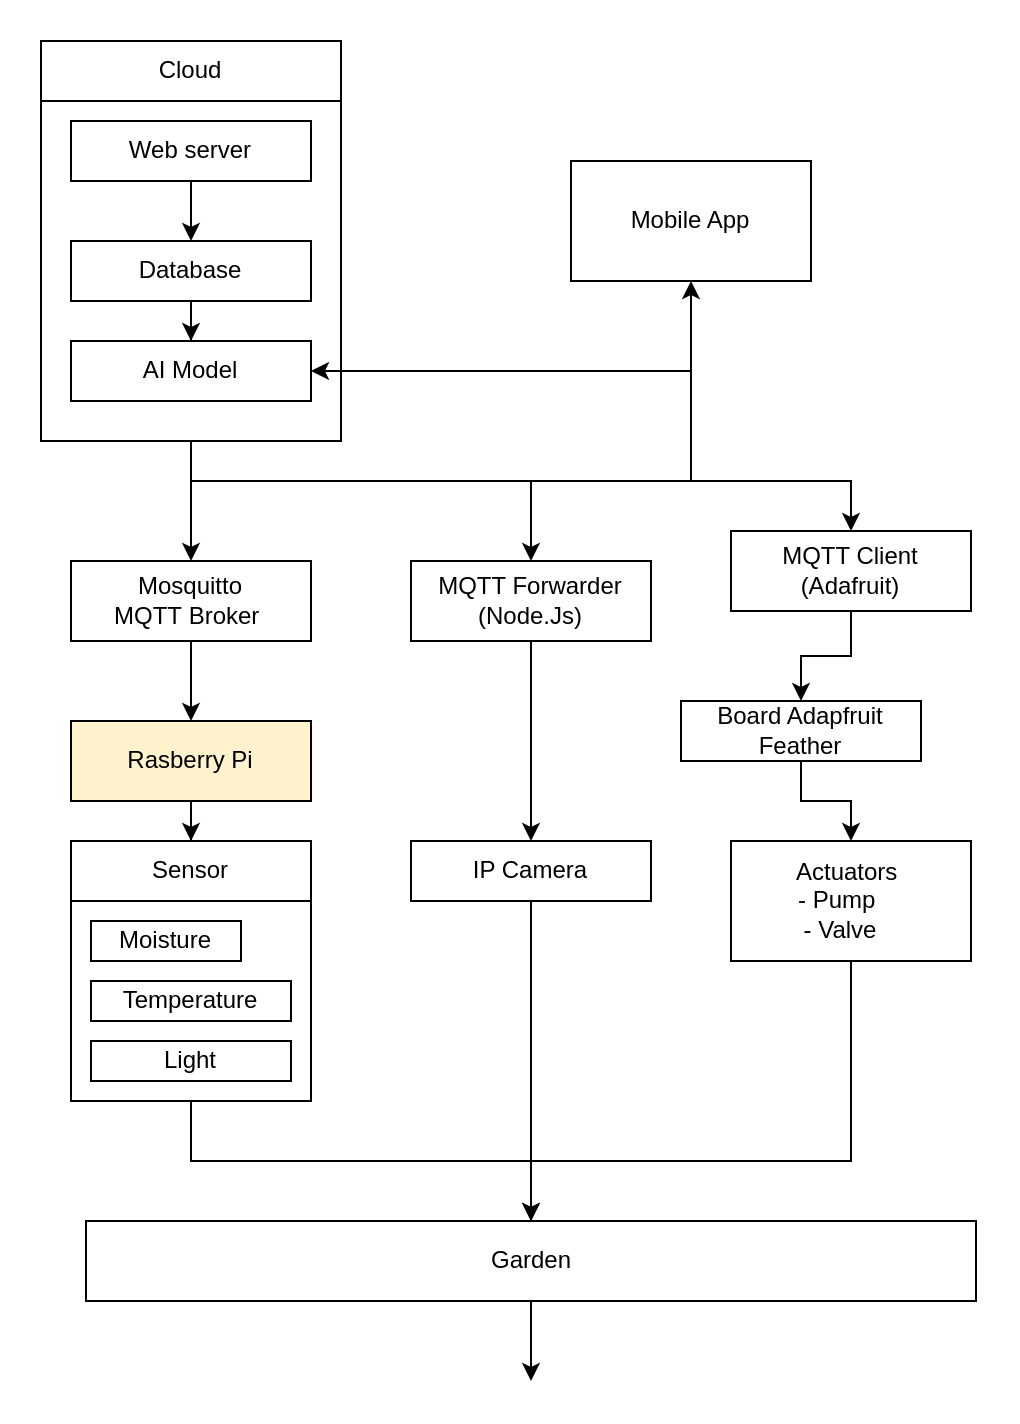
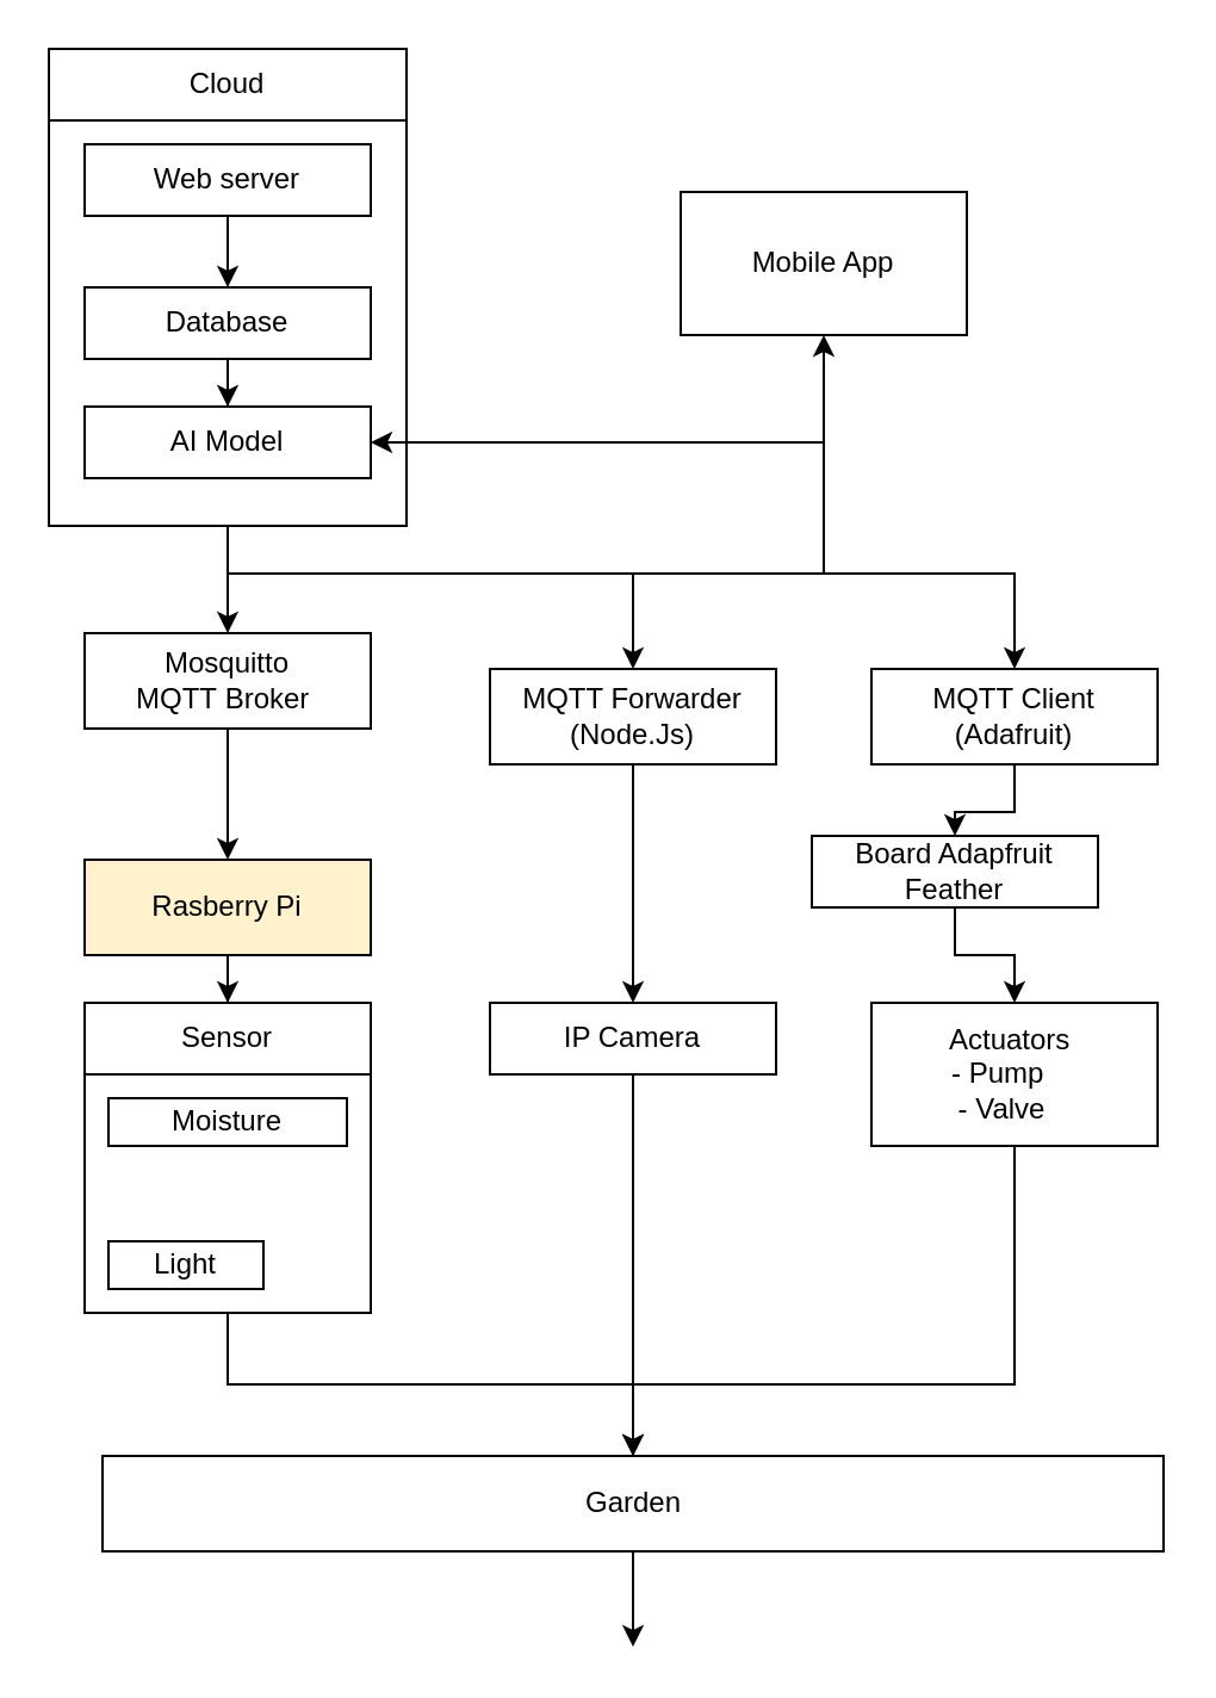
- <mxCell id="17" value="&lt;div&gt;MQTT Client (Adafruit)&lt;/div&gt;" style="rounded=0;whiteSpace=wrap;html=1;" vertex="1" parent="1"><mxGeometry x="365" y="265" width="120" height="40" as="geometry" /></mxCell>
+ <mxCell id="17" value="&lt;div&gt;MQTT Client (Adafruit)&lt;/div&gt;" style="rounded=0;whiteSpace=wrap;html=1;" vertex="1" parent="1"><mxGeometry x="365" y="280" width="120" height="40" as="geometry" /></mxCell>
- <mxCell id="13" value="&lt;div&gt;Mosquitto&lt;/div&gt;&lt;div&gt;&amp;nbsp;MQTT&amp;nbsp;&lt;span style=&quot;background-color: initial;&quot;&gt;Broker&amp;nbsp;&amp;nbsp;&lt;/span&gt;&lt;/div&gt;" style="rounded=0;whiteSpace=wrap;html=1;" vertex="1" parent="1"><mxGeometry x="35" y="280" width="120" height="40" as="geometry" /></mxCell>
+ <mxCell id="13" value="&lt;div&gt;Mosquitto&lt;/div&gt;&lt;div&gt;&amp;nbsp;MQTT&amp;nbsp;&lt;span style=&quot;background-color: initial;&quot;&gt;Broker&amp;nbsp;&amp;nbsp;&lt;/span&gt;&lt;/div&gt;" style="rounded=0;whiteSpace=wrap;html=1;" vertex="1" parent="1"><mxGeometry x="35" y="265" width="120" height="40" as="geometry" /></mxCell>
- <mxCell id="26" value="&lt;div&gt;Moisture&lt;/div&gt;" style="rounded=0;whiteSpace=wrap;html=1;" vertex="1" parent="1"><mxGeometry x="45" y="460" width="75" height="20" as="geometry" /></mxCell>
+ <mxCell id="26" value="&lt;div&gt;Moisture&lt;/div&gt;" style="rounded=0;whiteSpace=wrap;html=1;" vertex="1" parent="1"><mxGeometry x="45" y="460" width="100" height="20" as="geometry" /></mxCell>
- <mxCell id="27" value="&lt;div&gt;Temperature&lt;/div&gt;" style="rounded=0;whiteSpace=wrap;html=1;" vertex="1" parent="1"><mxGeometry x="45" y="490" width="100" height="20" as="geometry" /></mxCell>
- <mxCell id="28" value="&lt;div&gt;Light&lt;/div&gt;" style="rounded=0;whiteSpace=wrap;html=1;" vertex="1" parent="1"><mxGeometry x="45" y="520" width="100" height="20" as="geometry" /></mxCell>
+ <mxCell id="28" value="&lt;div&gt;Light&lt;/div&gt;" style="rounded=0;whiteSpace=wrap;html=1;" vertex="1" parent="1"><mxGeometry x="45" y="520" width="65" height="20" as="geometry" /></mxCell>
